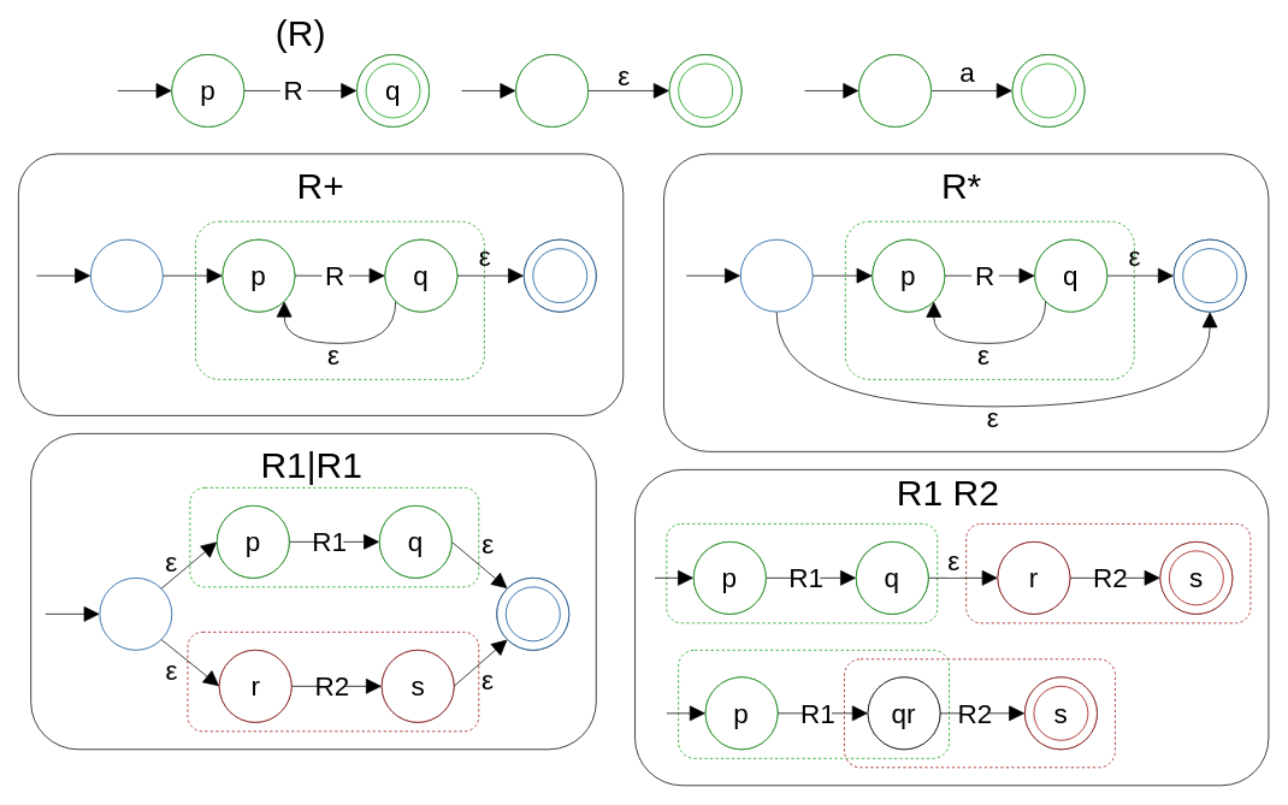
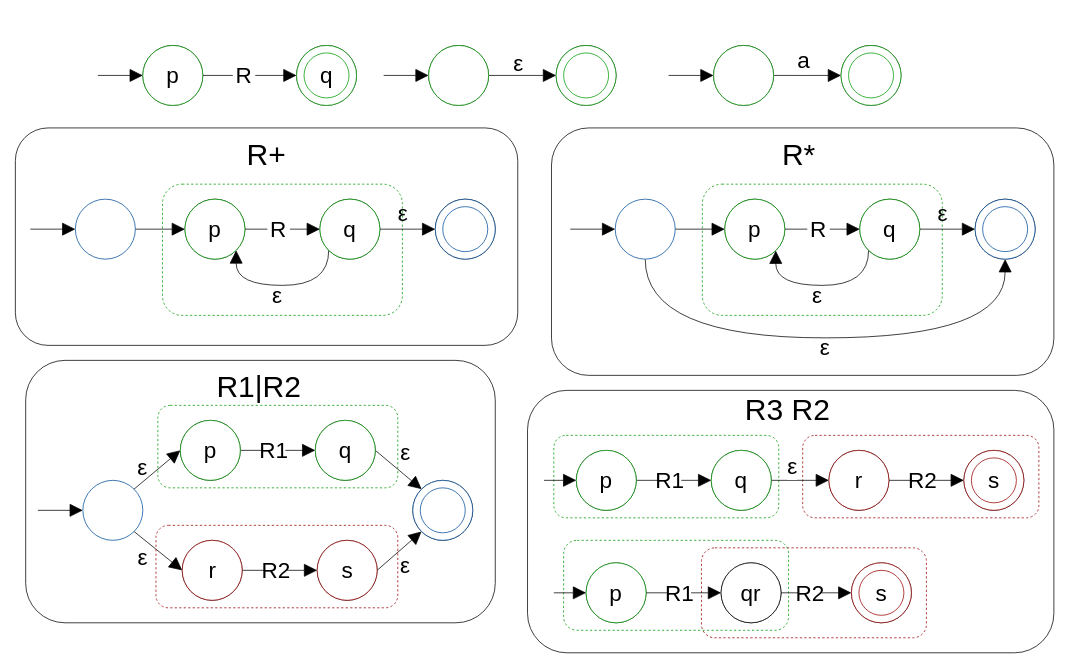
- <mxCell id="141" value="(R)" style="text;html=1;strokeColor=none;fillColor=none;align=center;verticalAlign=middle;whiteSpace=wrap;rounded=0;dashed=1;fontSize=40;fontColor=default;" vertex="1" parent="1"><mxGeometry x="261" y="20" width="144" height="30" as="geometry" /></mxCell>
- <mxCell id="139" value="R1|R1" style="text;html=1;strokeColor=none;fillColor=none;align=center;verticalAlign=middle;whiteSpace=wrap;rounded=0;dashed=1;fontSize=40;fontColor=default;" vertex="1" parent="1"><mxGeometry x="30" y="500" width="630" height="30" as="geometry" /></mxCell>
+ <mxCell id="139" value="R1|R2" style="text;html=1;strokeColor=none;fillColor=none;align=center;verticalAlign=middle;whiteSpace=wrap;rounded=0;dashed=1;fontSize=40;fontColor=default;" vertex="1" parent="1"><mxGeometry x="30" y="500" width="630" height="30" as="geometry" /></mxCell>
- <mxCell id="140" value="R1 R2" style="text;html=1;strokeColor=none;fillColor=none;align=center;verticalAlign=middle;whiteSpace=wrap;rounded=0;dashed=1;fontSize=40;fontColor=default;" vertex="1" parent="1"><mxGeometry x="695" y="530" width="710" height="30" as="geometry" /></mxCell>
+ <mxCell id="140" value="R3 R2" style="text;html=1;strokeColor=none;fillColor=none;align=center;verticalAlign=middle;whiteSpace=wrap;rounded=0;dashed=1;fontSize=40;fontColor=default;" vertex="1" parent="1"><mxGeometry x="695" y="530" width="710" height="30" as="geometry" /></mxCell>
